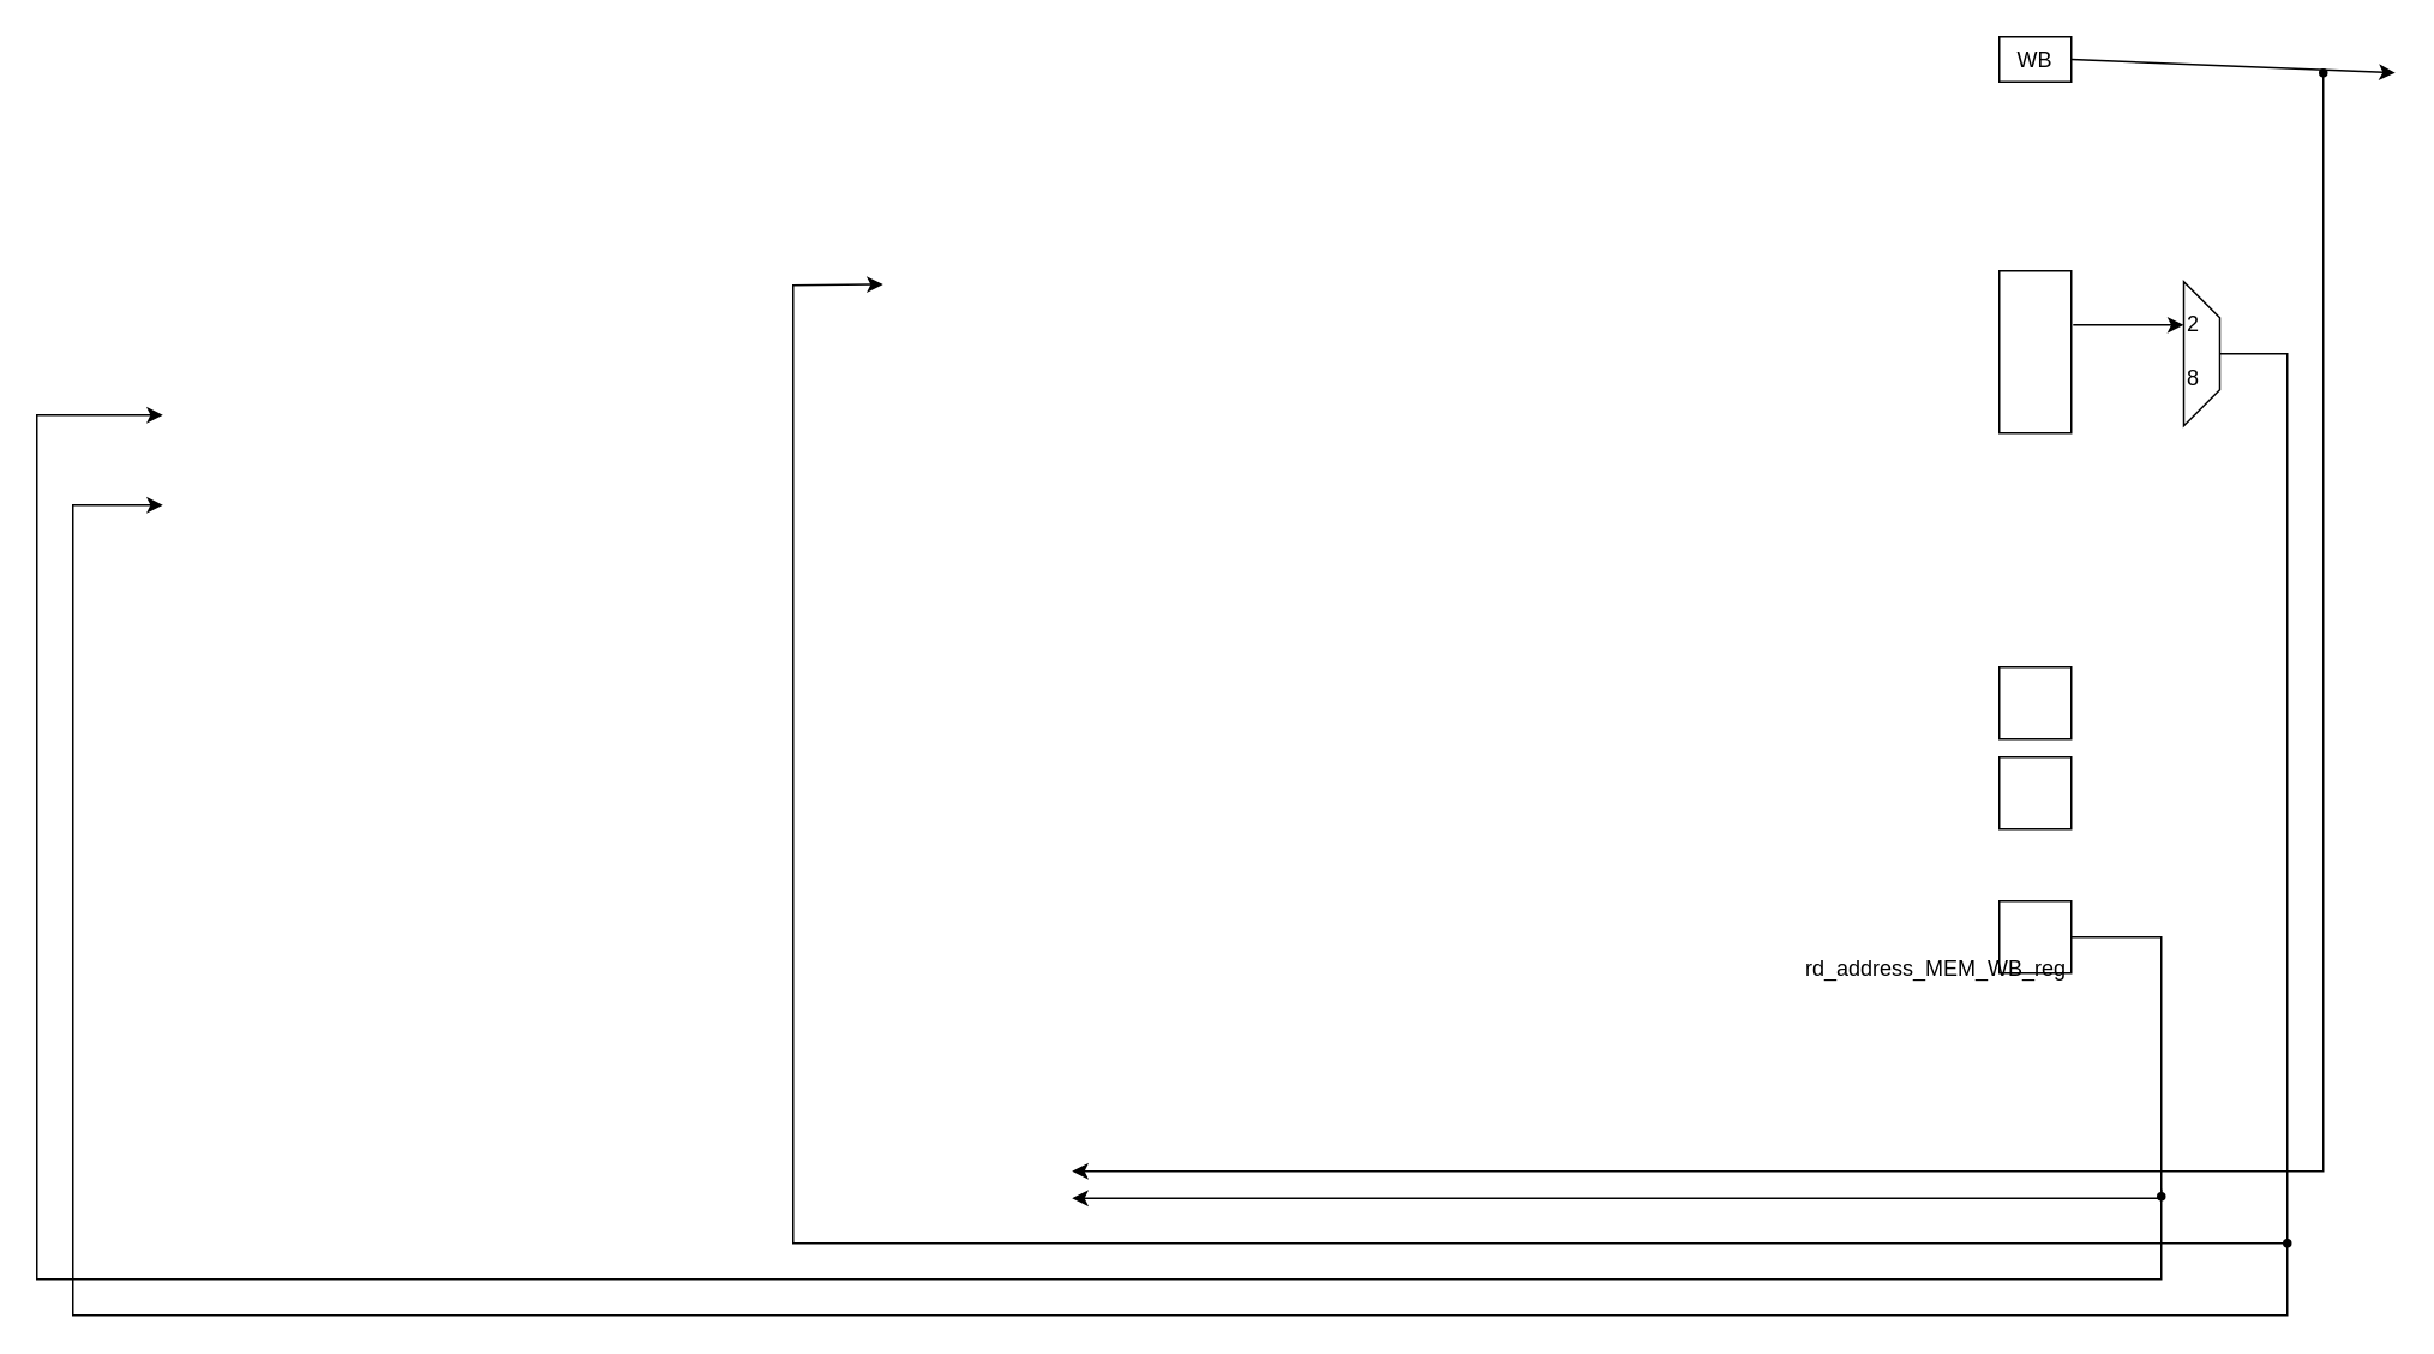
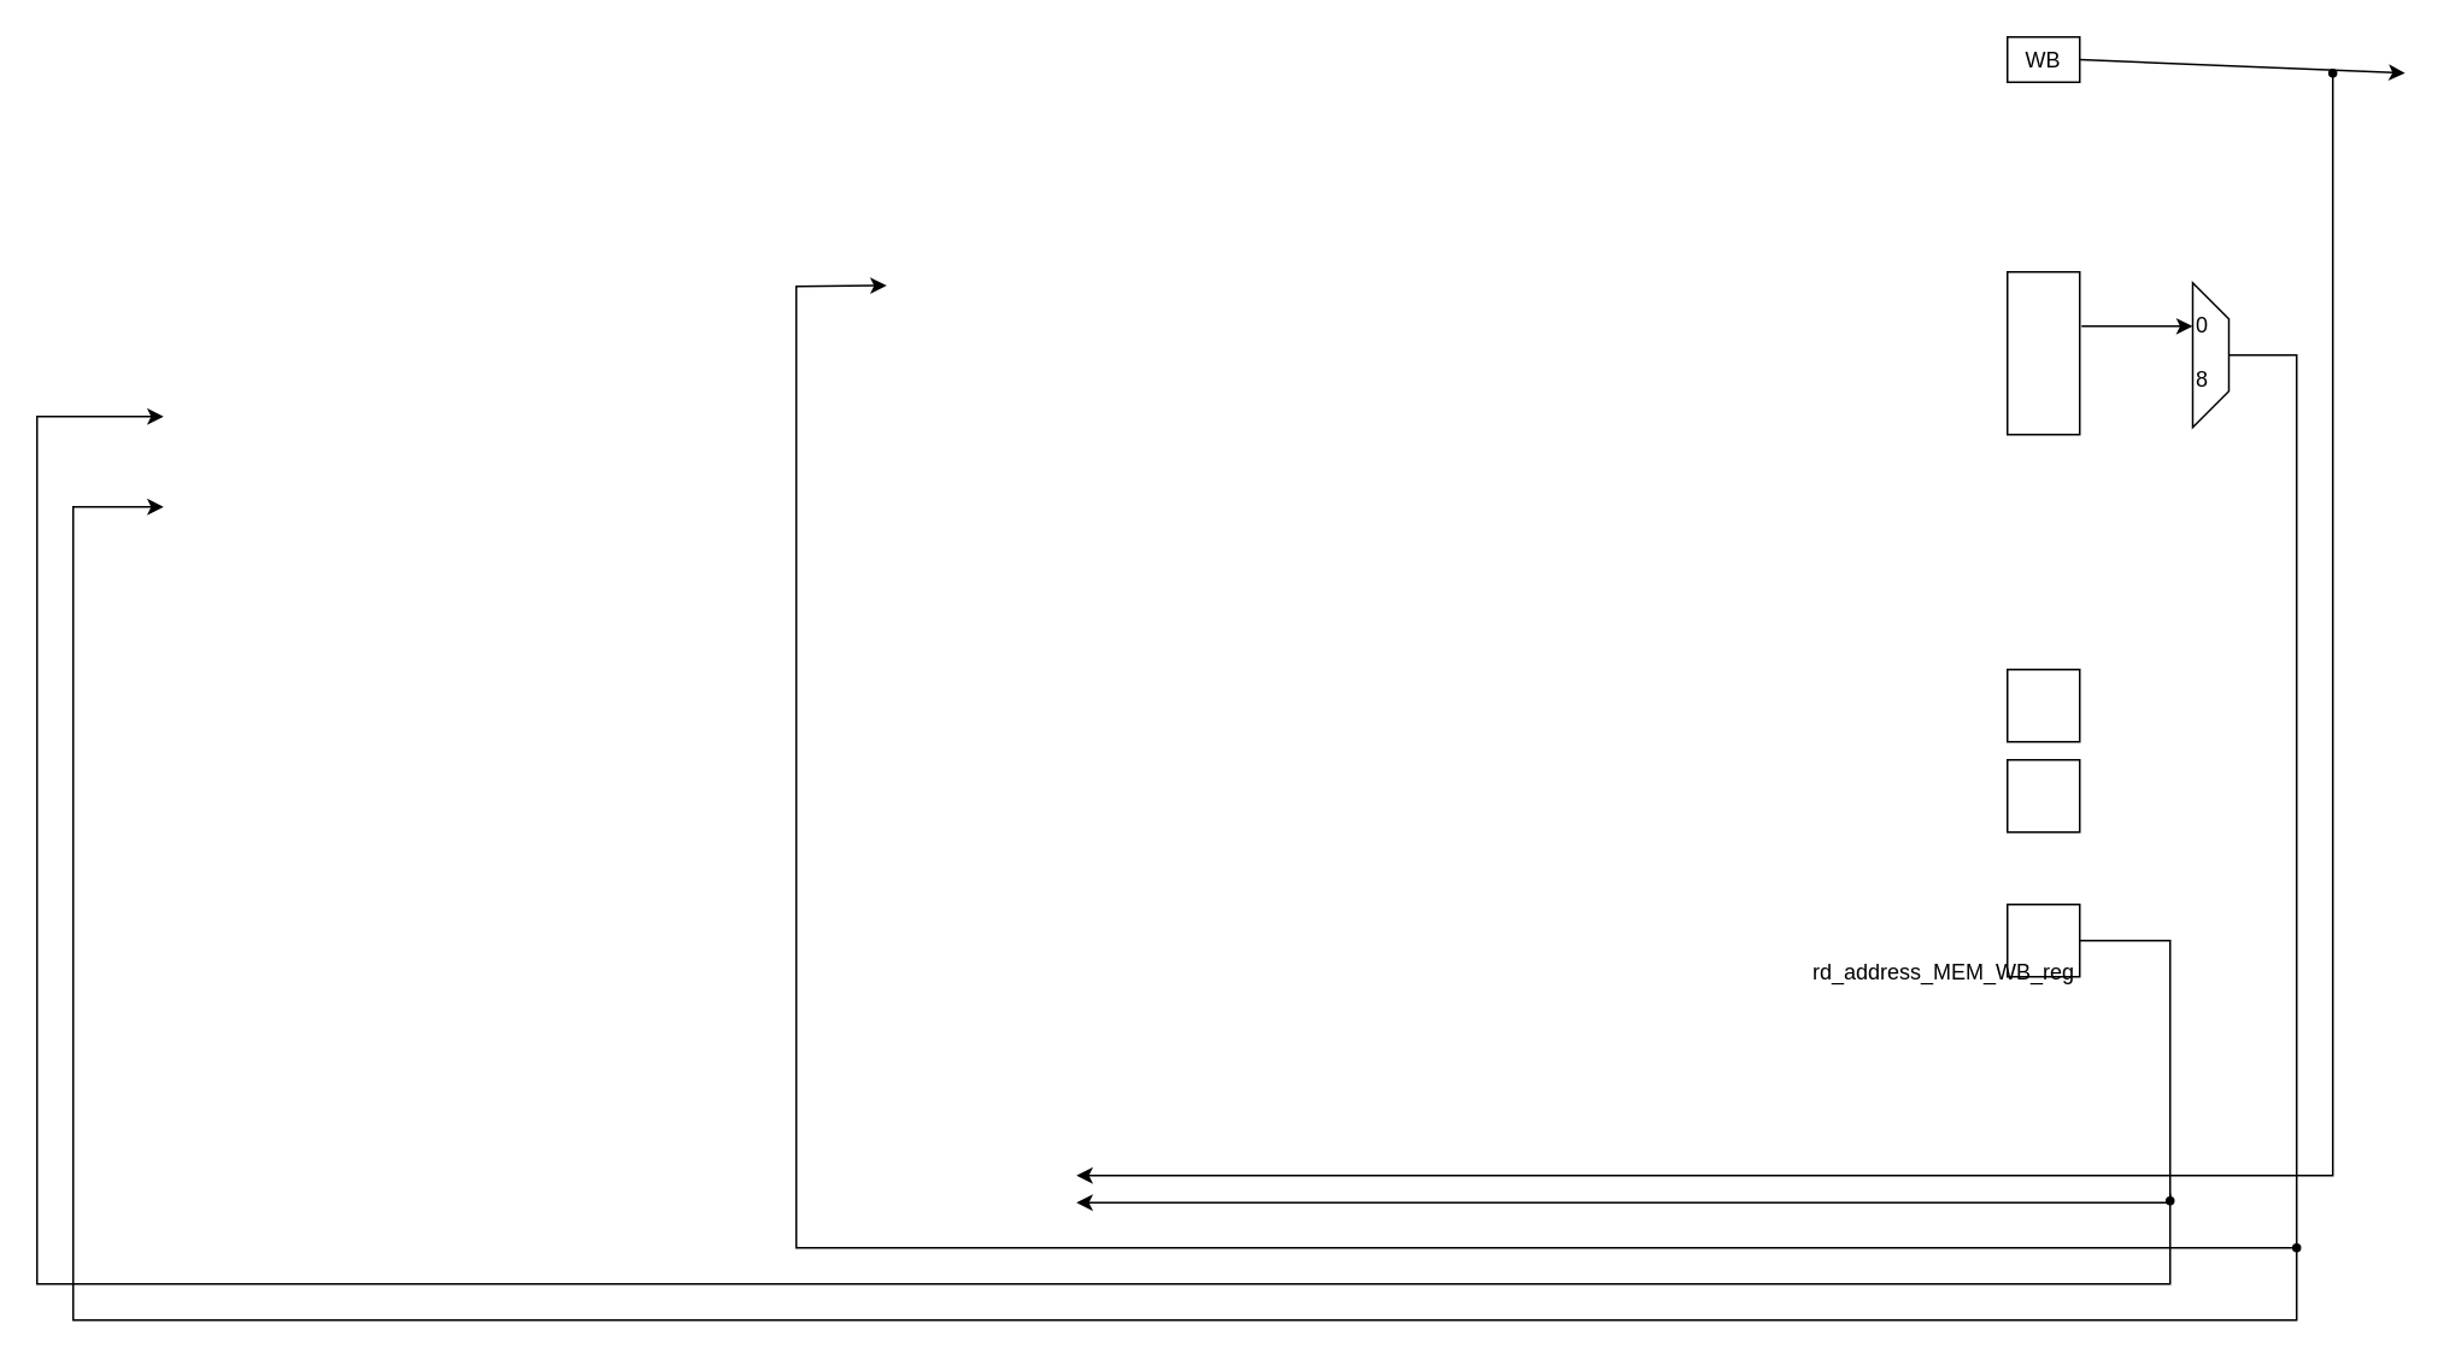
- <mxCell id="5" value="2" style="text;html=1;strokeColor=none;fillColor=none;align=center;verticalAlign=middle;whiteSpace=wrap;rounded=0;" vertex="1" parent="1"><mxGeometry x="1197.5" y="170" width="40" height="20" as="geometry" /></mxCell>
+ <mxCell id="5" value="0" style="text;html=1;strokeColor=none;fillColor=none;align=center;verticalAlign=middle;whiteSpace=wrap;rounded=0;" vertex="1" parent="1"><mxGeometry x="1197.5" y="170" width="40" height="20" as="geometry" /></mxCell>
